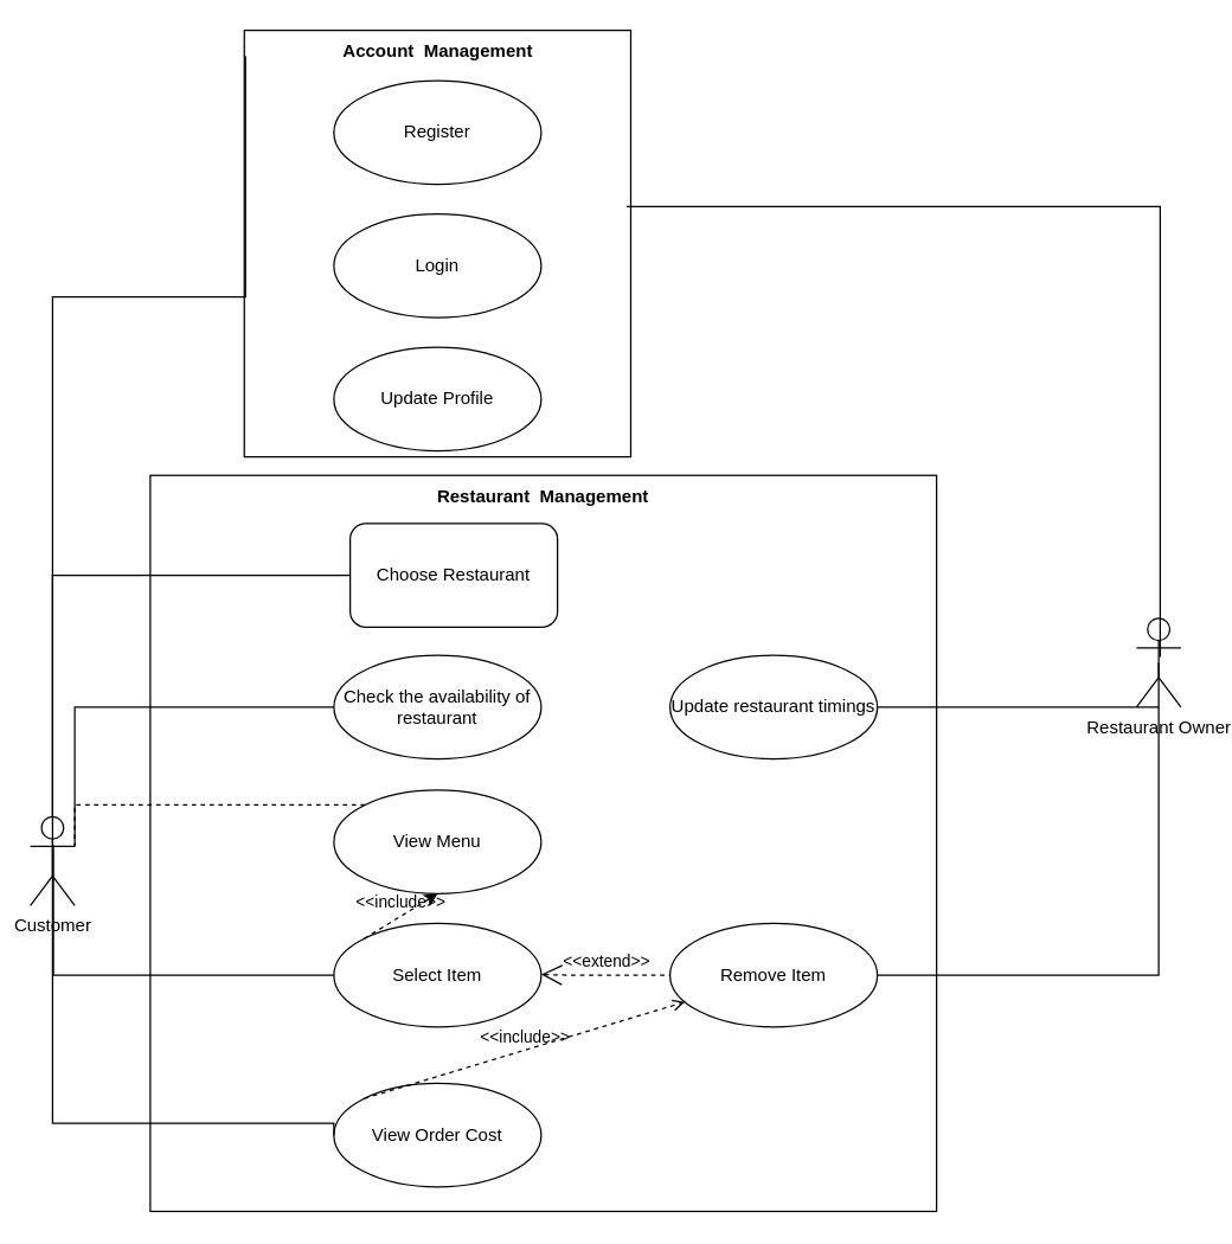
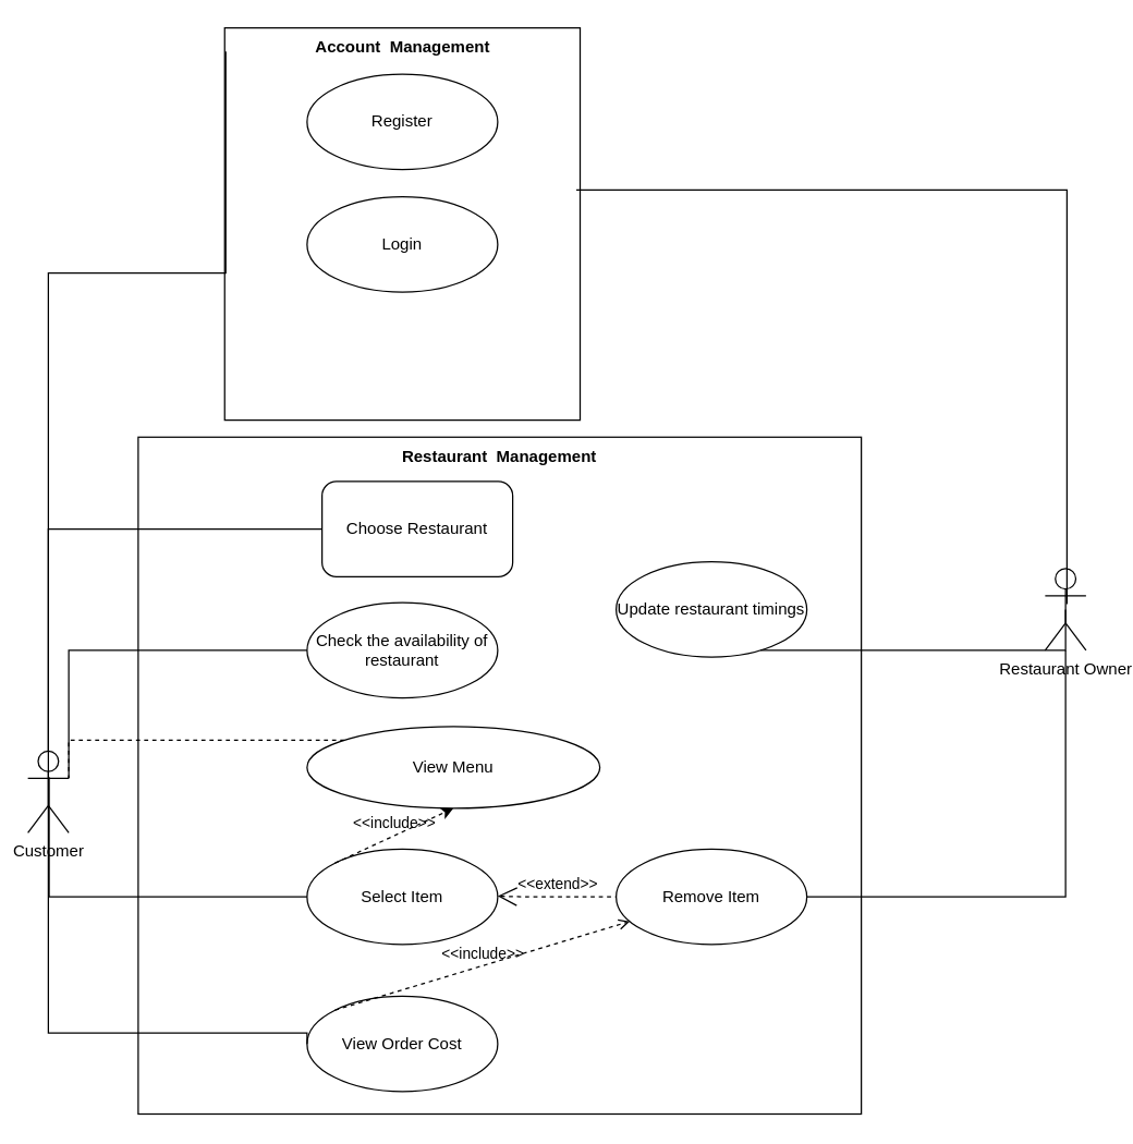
- <mxCell id="15" value="Update Profile" style="ellipse;whiteSpace=wrap;html=1;" vertex="1" parent="1"><mxGeometry x="225" y="234" width="140" height="70" as="geometry" /></mxCell>
- <mxCell id="16" value="Update restaurant timings" style="ellipse;whiteSpace=wrap;html=1;" vertex="1" parent="1"><mxGeometry x="452" y="442" width="140" height="70" as="geometry" /></mxCell>
+ <mxCell id="16" value="Update restaurant timings" style="ellipse;whiteSpace=wrap;html=1;" vertex="1" parent="1"><mxGeometry x="452" y="412" width="140" height="70" as="geometry" /></mxCell>
- <mxCell id="8" value="View Menu" style="ellipse;whiteSpace=wrap;html=1;" vertex="1" parent="1"><mxGeometry x="225" y="533" width="140" height="70" as="geometry" /></mxCell>
+ <mxCell id="8" value="View Menu" style="ellipse;whiteSpace=wrap;html=1;" vertex="1" parent="1"><mxGeometry x="225" y="533" width="215" height="60" as="geometry" /></mxCell>
